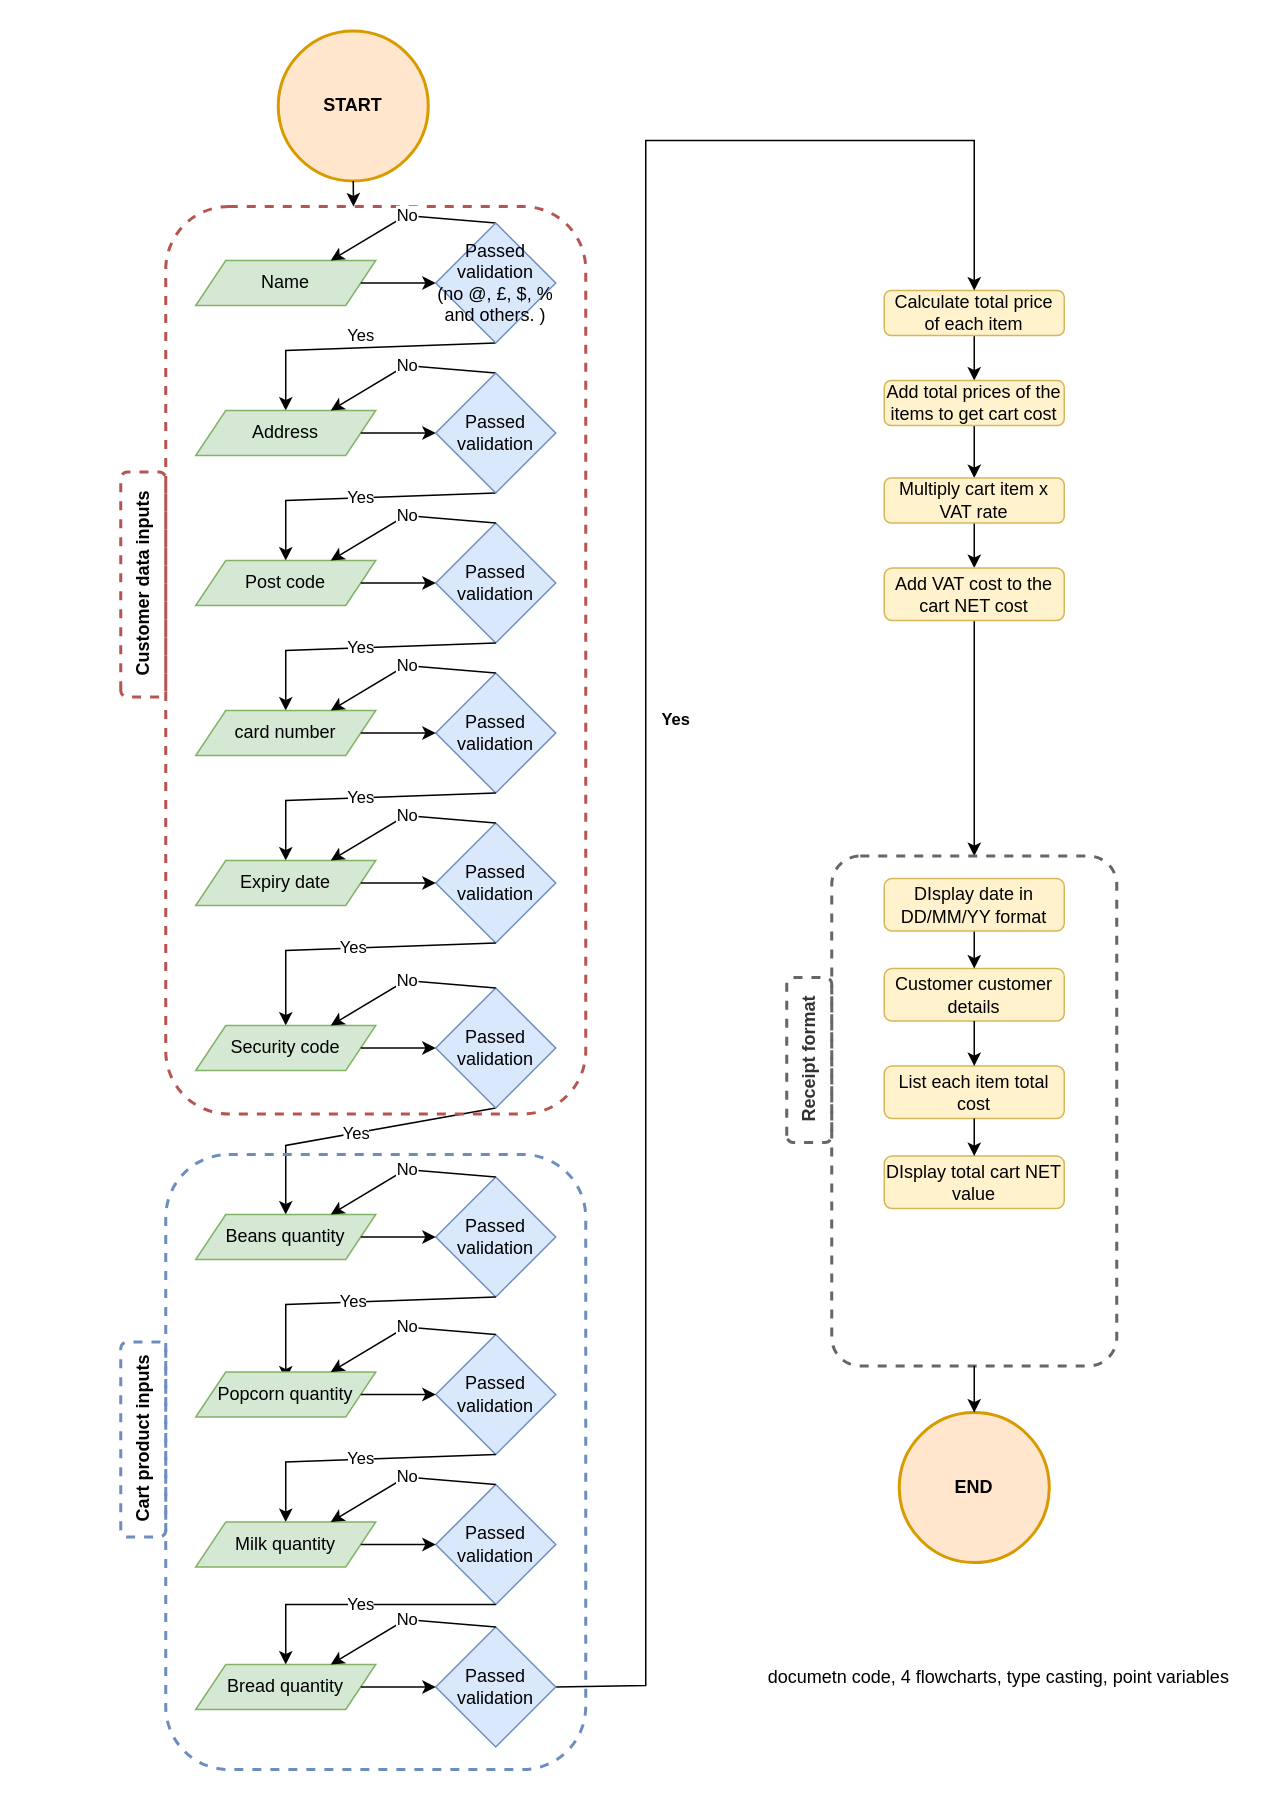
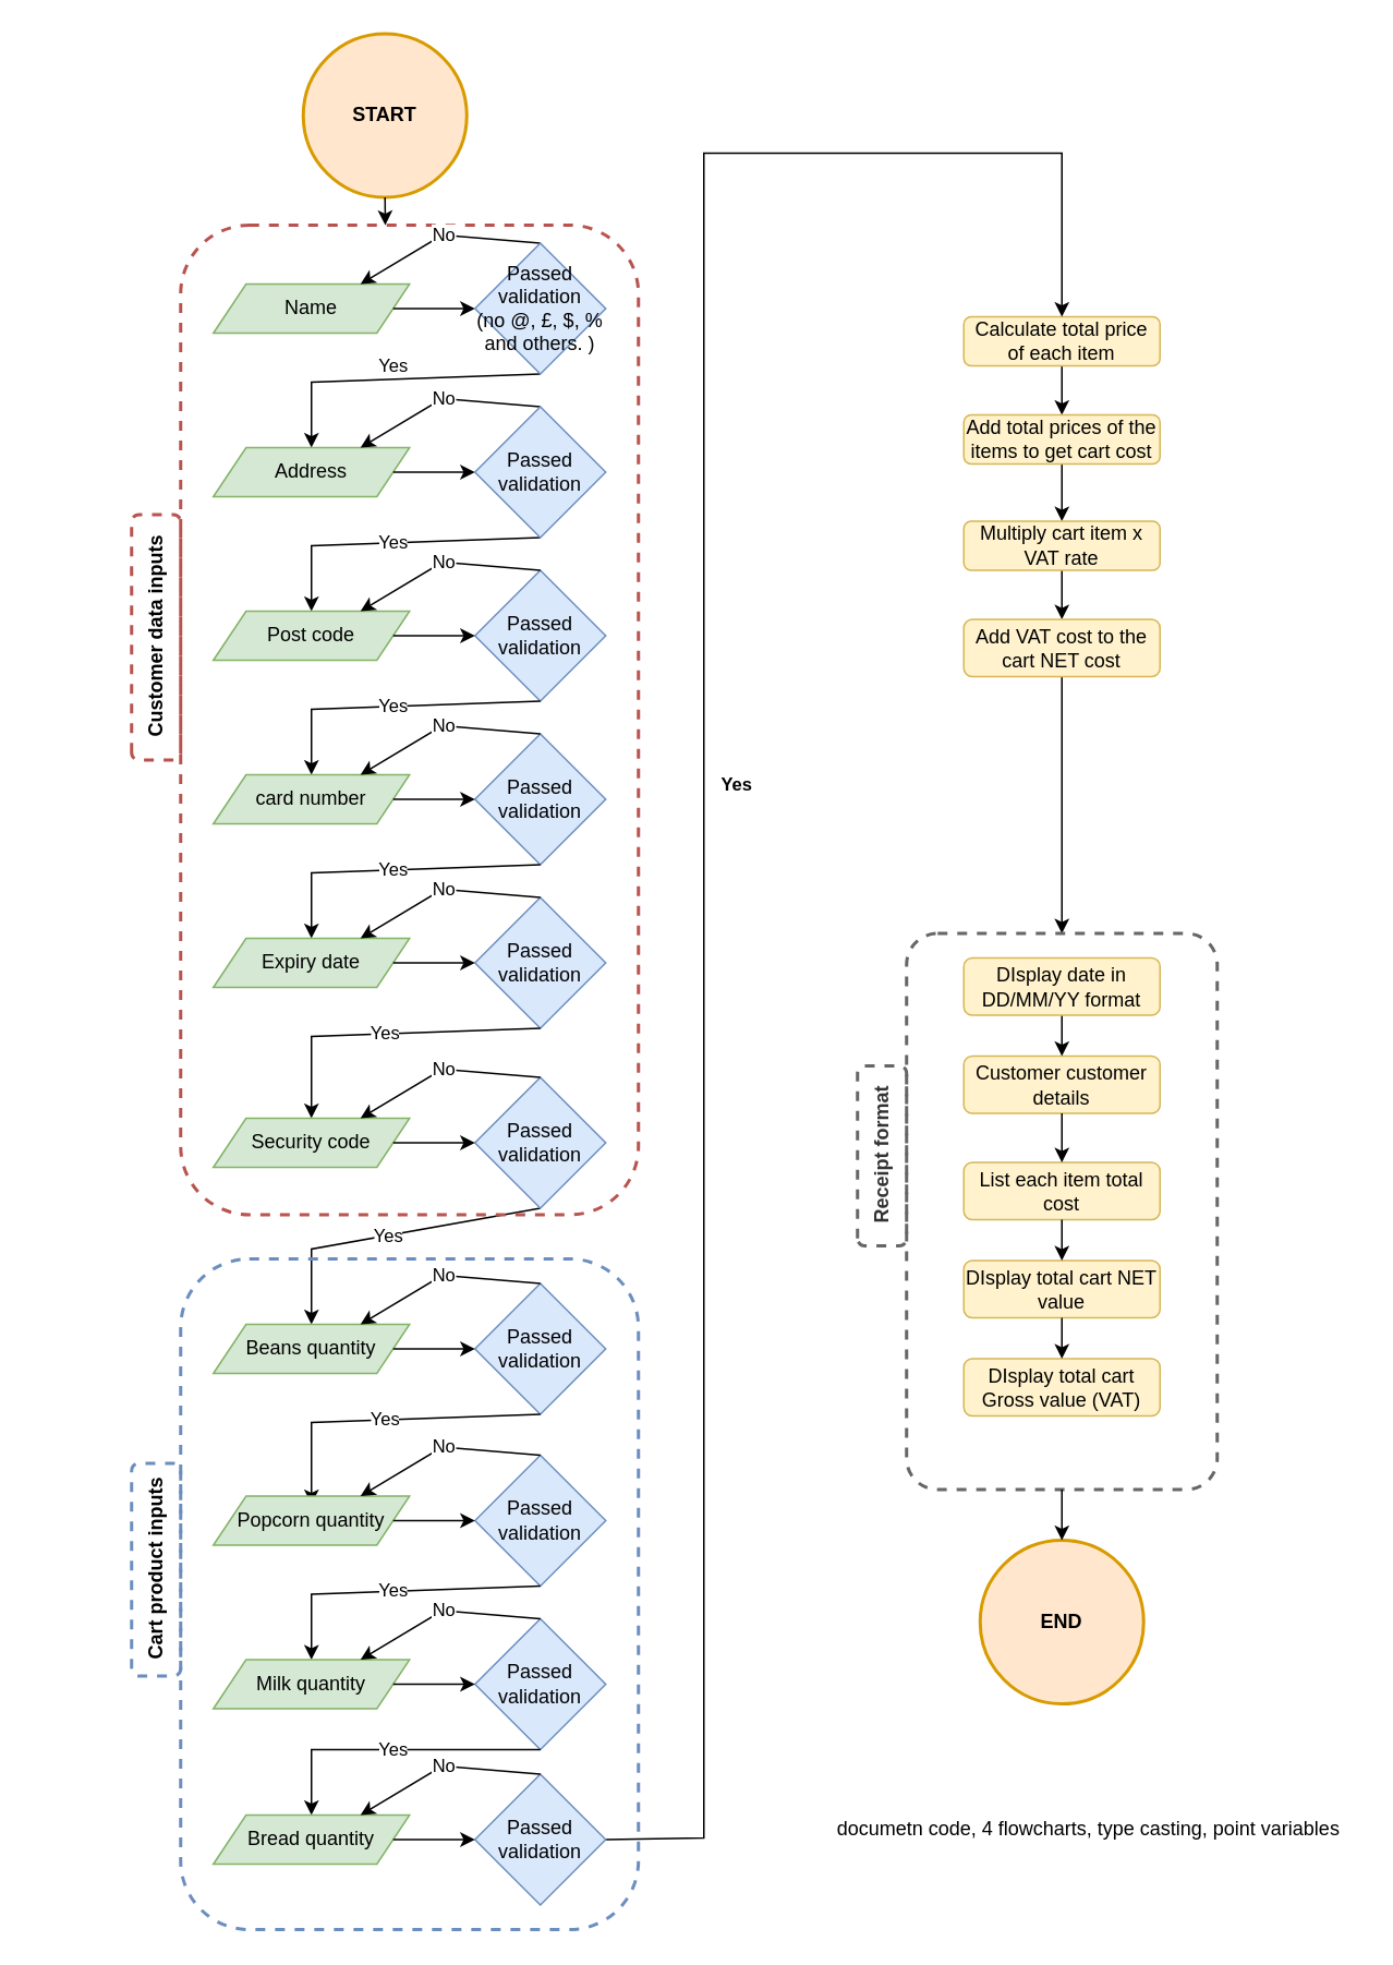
+ <mxCell id="79" value="" style="edgeStyle=orthogonalEdgeStyle;rounded=0;orthogonalLoop=1;jettySize=auto;html=1;" edge="1" parent="68" source="76" target="78"><mxGeometry relative="1" as="geometry" /></mxCell>
+ <mxCell id="78" value="DIsplay total cart Gross value (VAT)" style="whiteSpace=wrap;html=1;rounded=1;container=0;fillColor=#fff2cc;strokeColor=#d6b656;" vertex="1" parent="68"><mxGeometry x="65" y="260" width="120" height="35" as="geometry" /></mxCell>
